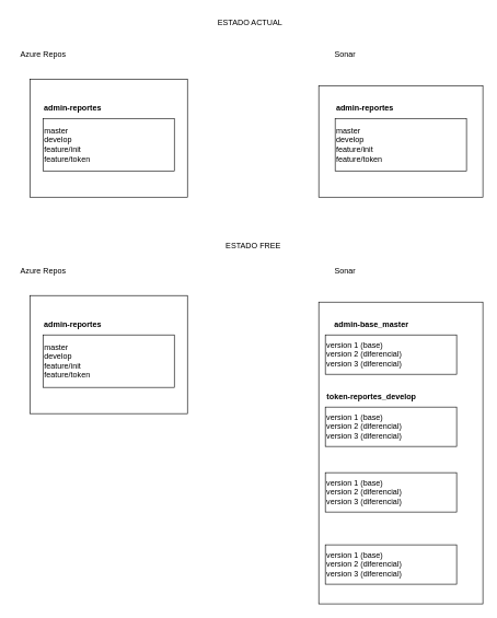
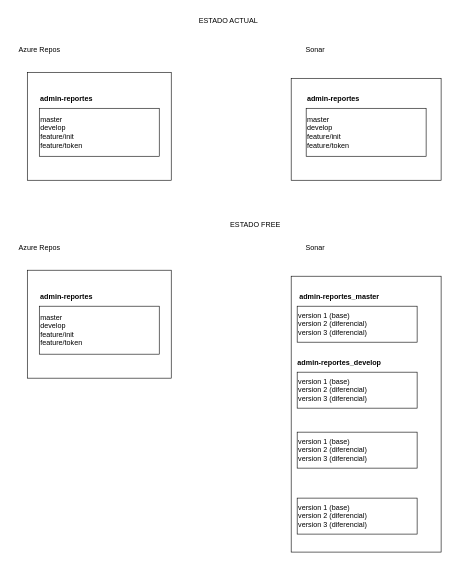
- <mxCell id="15" value="ESTADO FREE" style="text;html=1;align=center;verticalAlign=middle;resizable=0;points=[];autosize=1;strokeColor=none;fillColor=none;" vertex="1" parent="1"><mxGeometry x="330" y="360" width="110" height="30" as="geometry" /></mxCell>
+ <mxCell id="15" value="ESTADO FREE" style="text;html=1;align=center;verticalAlign=middle;resizable=0;points=[];autosize=1;strokeColor=none;fillColor=none;" vertex="1" parent="1"><mxGeometry x="370" y="360" width="110" height="30" as="geometry" /></mxCell>
- <mxCell id="19" value="&lt;b&gt;admin-base_master&lt;/b&gt;" style="text;html=1;align=center;verticalAlign=middle;resizable=0;points=[];autosize=1;strokeColor=none;fillColor=none;" vertex="1" parent="1"><mxGeometry x="485" y="480" width="160" height="30" as="geometry" /></mxCell>
+ <mxCell id="19" value="&lt;b&gt;admin-reportes_master&lt;/b&gt;" style="text;html=1;align=center;verticalAlign=middle;resizable=0;points=[];autosize=1;strokeColor=none;fillColor=none;" vertex="1" parent="1"><mxGeometry x="485" y="480" width="160" height="30" as="geometry" /></mxCell>
- <mxCell id="21" value="&lt;b&gt;token-reportes_develop&lt;/b&gt;" style="text;html=1;align=center;verticalAlign=middle;resizable=0;points=[];autosize=1;strokeColor=none;fillColor=none;" vertex="1" parent="1"><mxGeometry x="485" y="590" width="160" height="30" as="geometry" /></mxCell>
+ <mxCell id="21" value="&lt;b&gt;admin-reportes_develop&lt;/b&gt;" style="text;html=1;align=center;verticalAlign=middle;resizable=0;points=[];autosize=1;strokeColor=none;fillColor=none;" vertex="1" parent="1"><mxGeometry x="485" y="590" width="160" height="30" as="geometry" /></mxCell>
